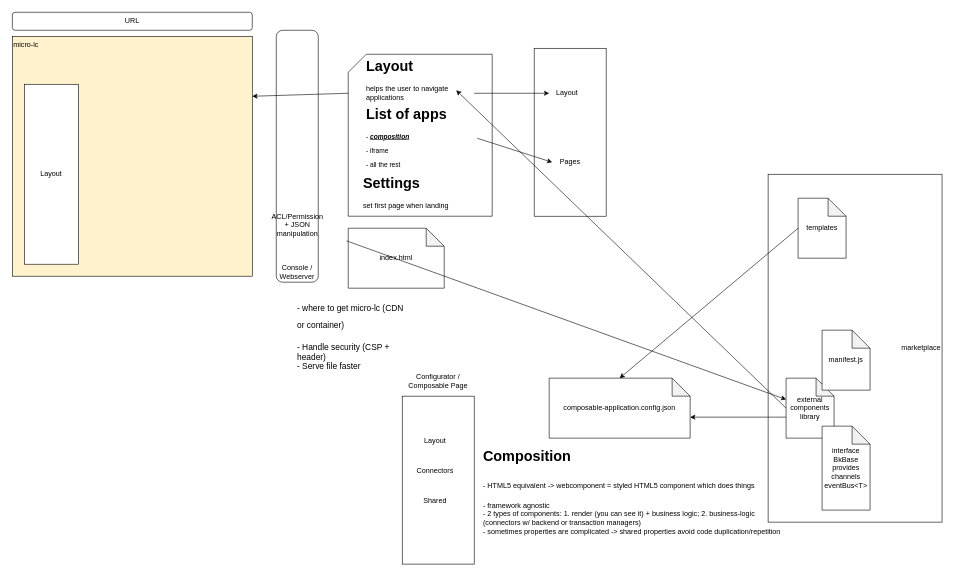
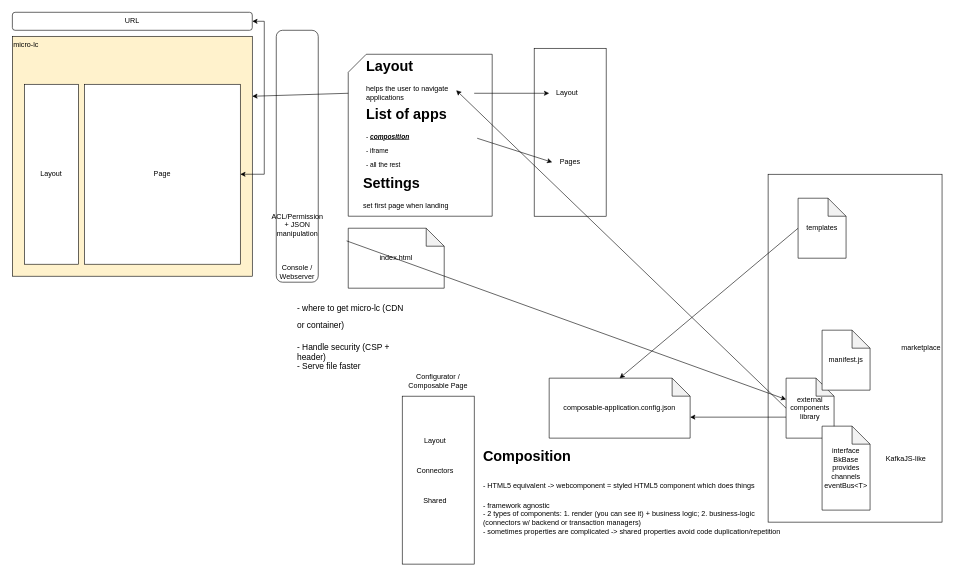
+ <mxCell id="13" value="" style="endArrow=classic;startArrow=classic;html=1;rounded=0;edgeStyle=orthogonalEdgeStyle;entryX=1;entryY=0.5;entryDx=0;entryDy=0;exitX=1;exitY=0.5;exitDx=0;exitDy=0;" edge="1" parent="1" source="6" target="11"><mxGeometry width="50" height="50" relative="1" as="geometry"><mxPoint x="580" y="450" as="sourcePoint" /><mxPoint x="630" y="400" as="targetPoint" /><Array as="points"><mxPoint x="440" y="290" /><mxPoint x="440" y="35" /></Array></mxGeometry></mxCell>
+ <mxCell id="6" value="Page" style="rounded=0;whiteSpace=wrap;html=1;" vertex="1" parent="1"><mxGeometry x="140" y="140" width="260" height="300" as="geometry" /></mxCell>
+ <mxCell id="36" value="KafkaJS-like" style="text;html=1;strokeColor=none;fillColor=none;align=center;verticalAlign=middle;whiteSpace=wrap;rounded=0;" vertex="1" parent="1"><mxGeometry x="1470" y="750" width="80" height="30" as="geometry" /></mxCell>
